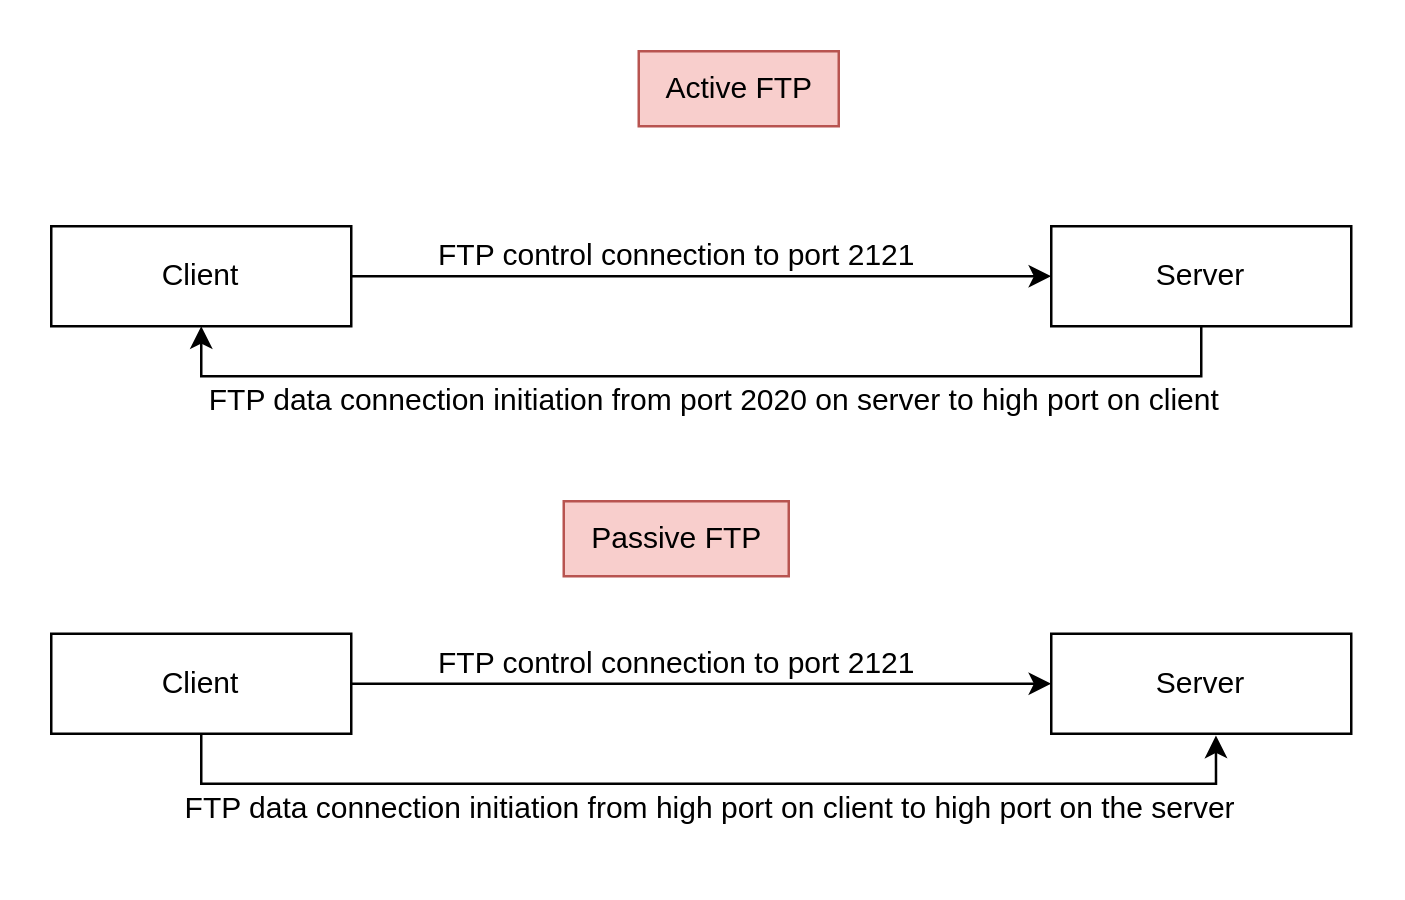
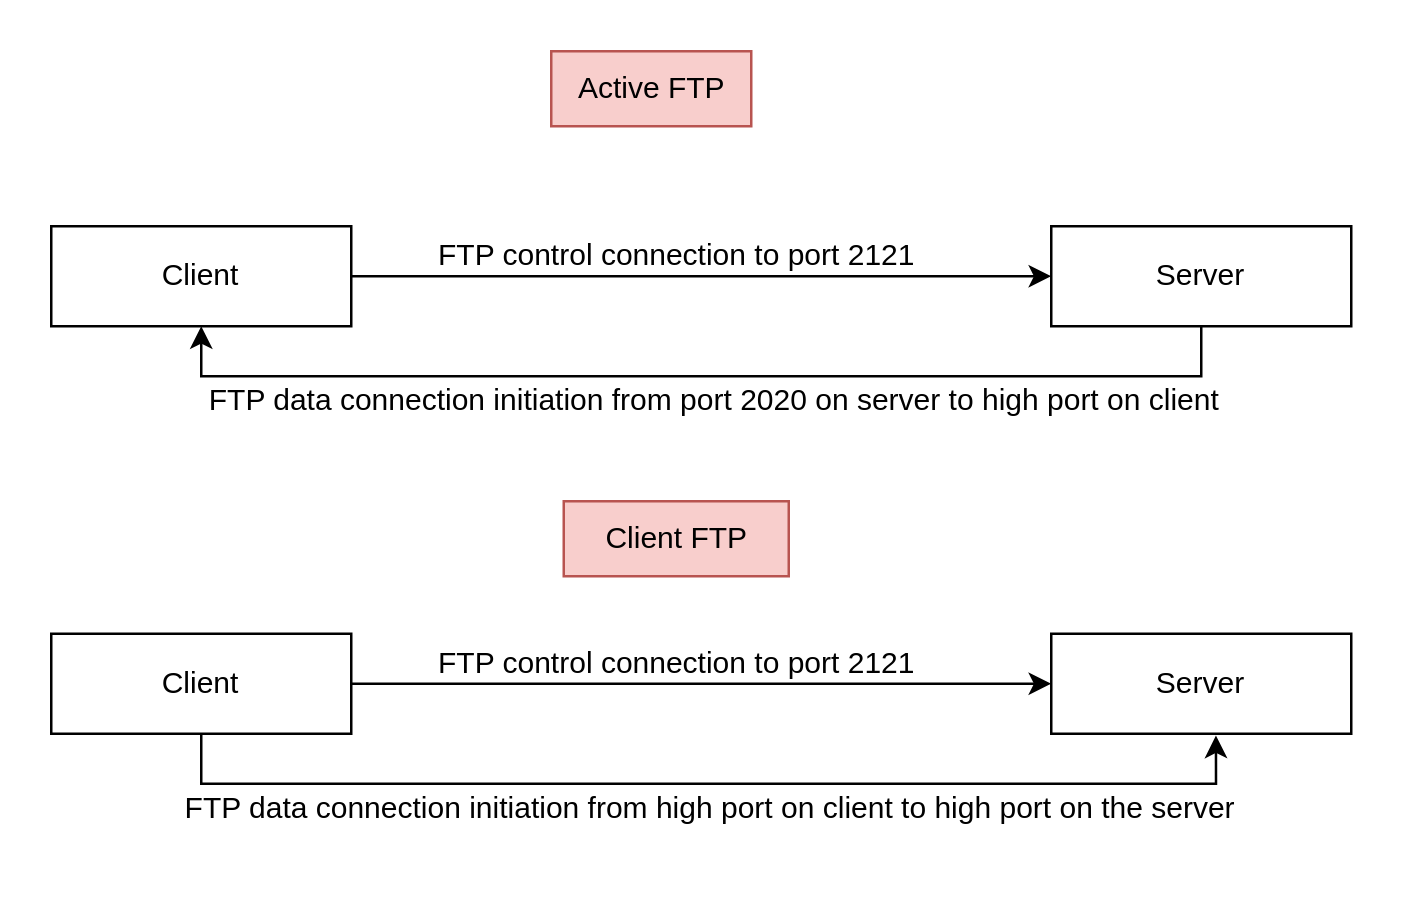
- <mxCell id="7" value="Active FTP" style="text;html=1;align=center;verticalAlign=middle;resizable=0;points=[];autosize=1;strokeColor=#b85450;fillColor=#f8cecc;" vertex="1" parent="1"><mxGeometry x="255" y="20" width="80" height="30" as="geometry" /></mxCell>
+ <mxCell id="7" value="Active FTP" style="text;html=1;align=center;verticalAlign=middle;resizable=0;points=[];autosize=1;strokeColor=#b85450;fillColor=#f8cecc;" vertex="1" parent="1"><mxGeometry x="220" y="20" width="80" height="30" as="geometry" /></mxCell>
- <mxCell id="15" value="Passive FTP" style="text;html=1;align=center;verticalAlign=middle;resizable=0;points=[];autosize=1;strokeColor=#b85450;fillColor=#f8cecc;" vertex="1" parent="1"><mxGeometry x="225" y="200" width="90" height="30" as="geometry" /></mxCell>
+ <mxCell id="15" value="Client FTP" style="text;html=1;align=center;verticalAlign=middle;resizable=0;points=[];autosize=1;strokeColor=#b85450;fillColor=#f8cecc;" vertex="1" parent="1"><mxGeometry x="225" y="200" width="90" height="30" as="geometry" /></mxCell>
